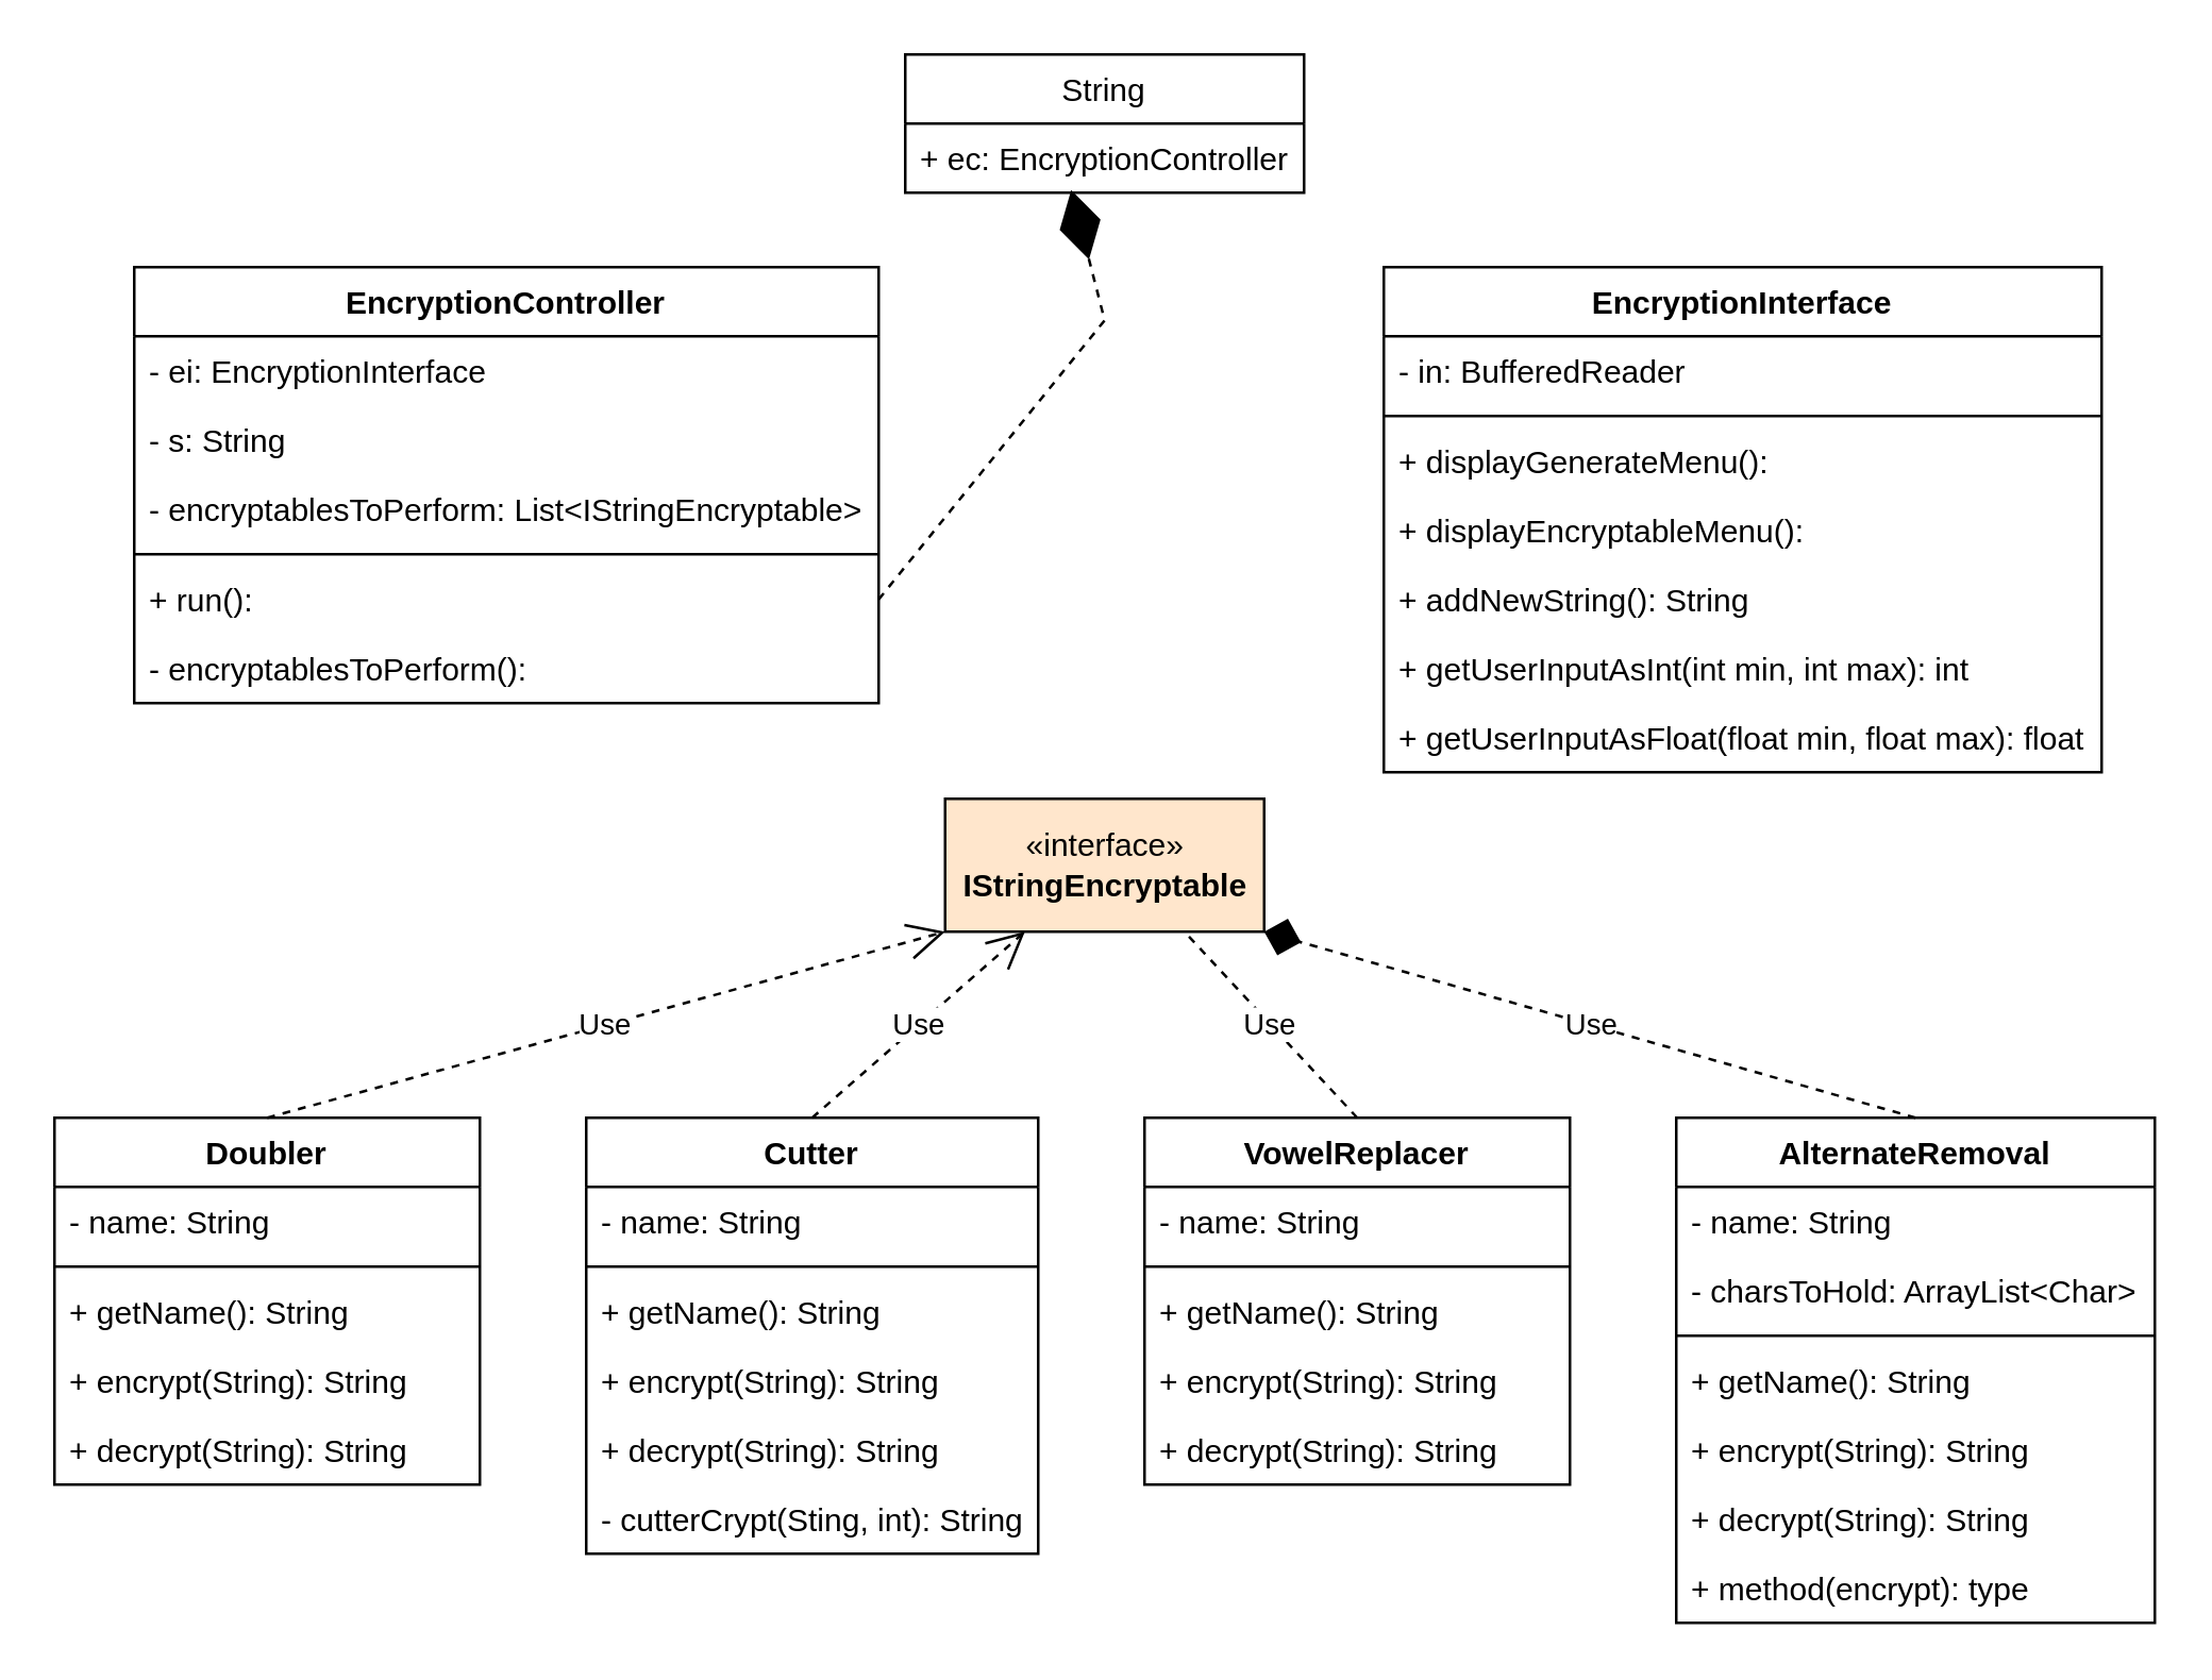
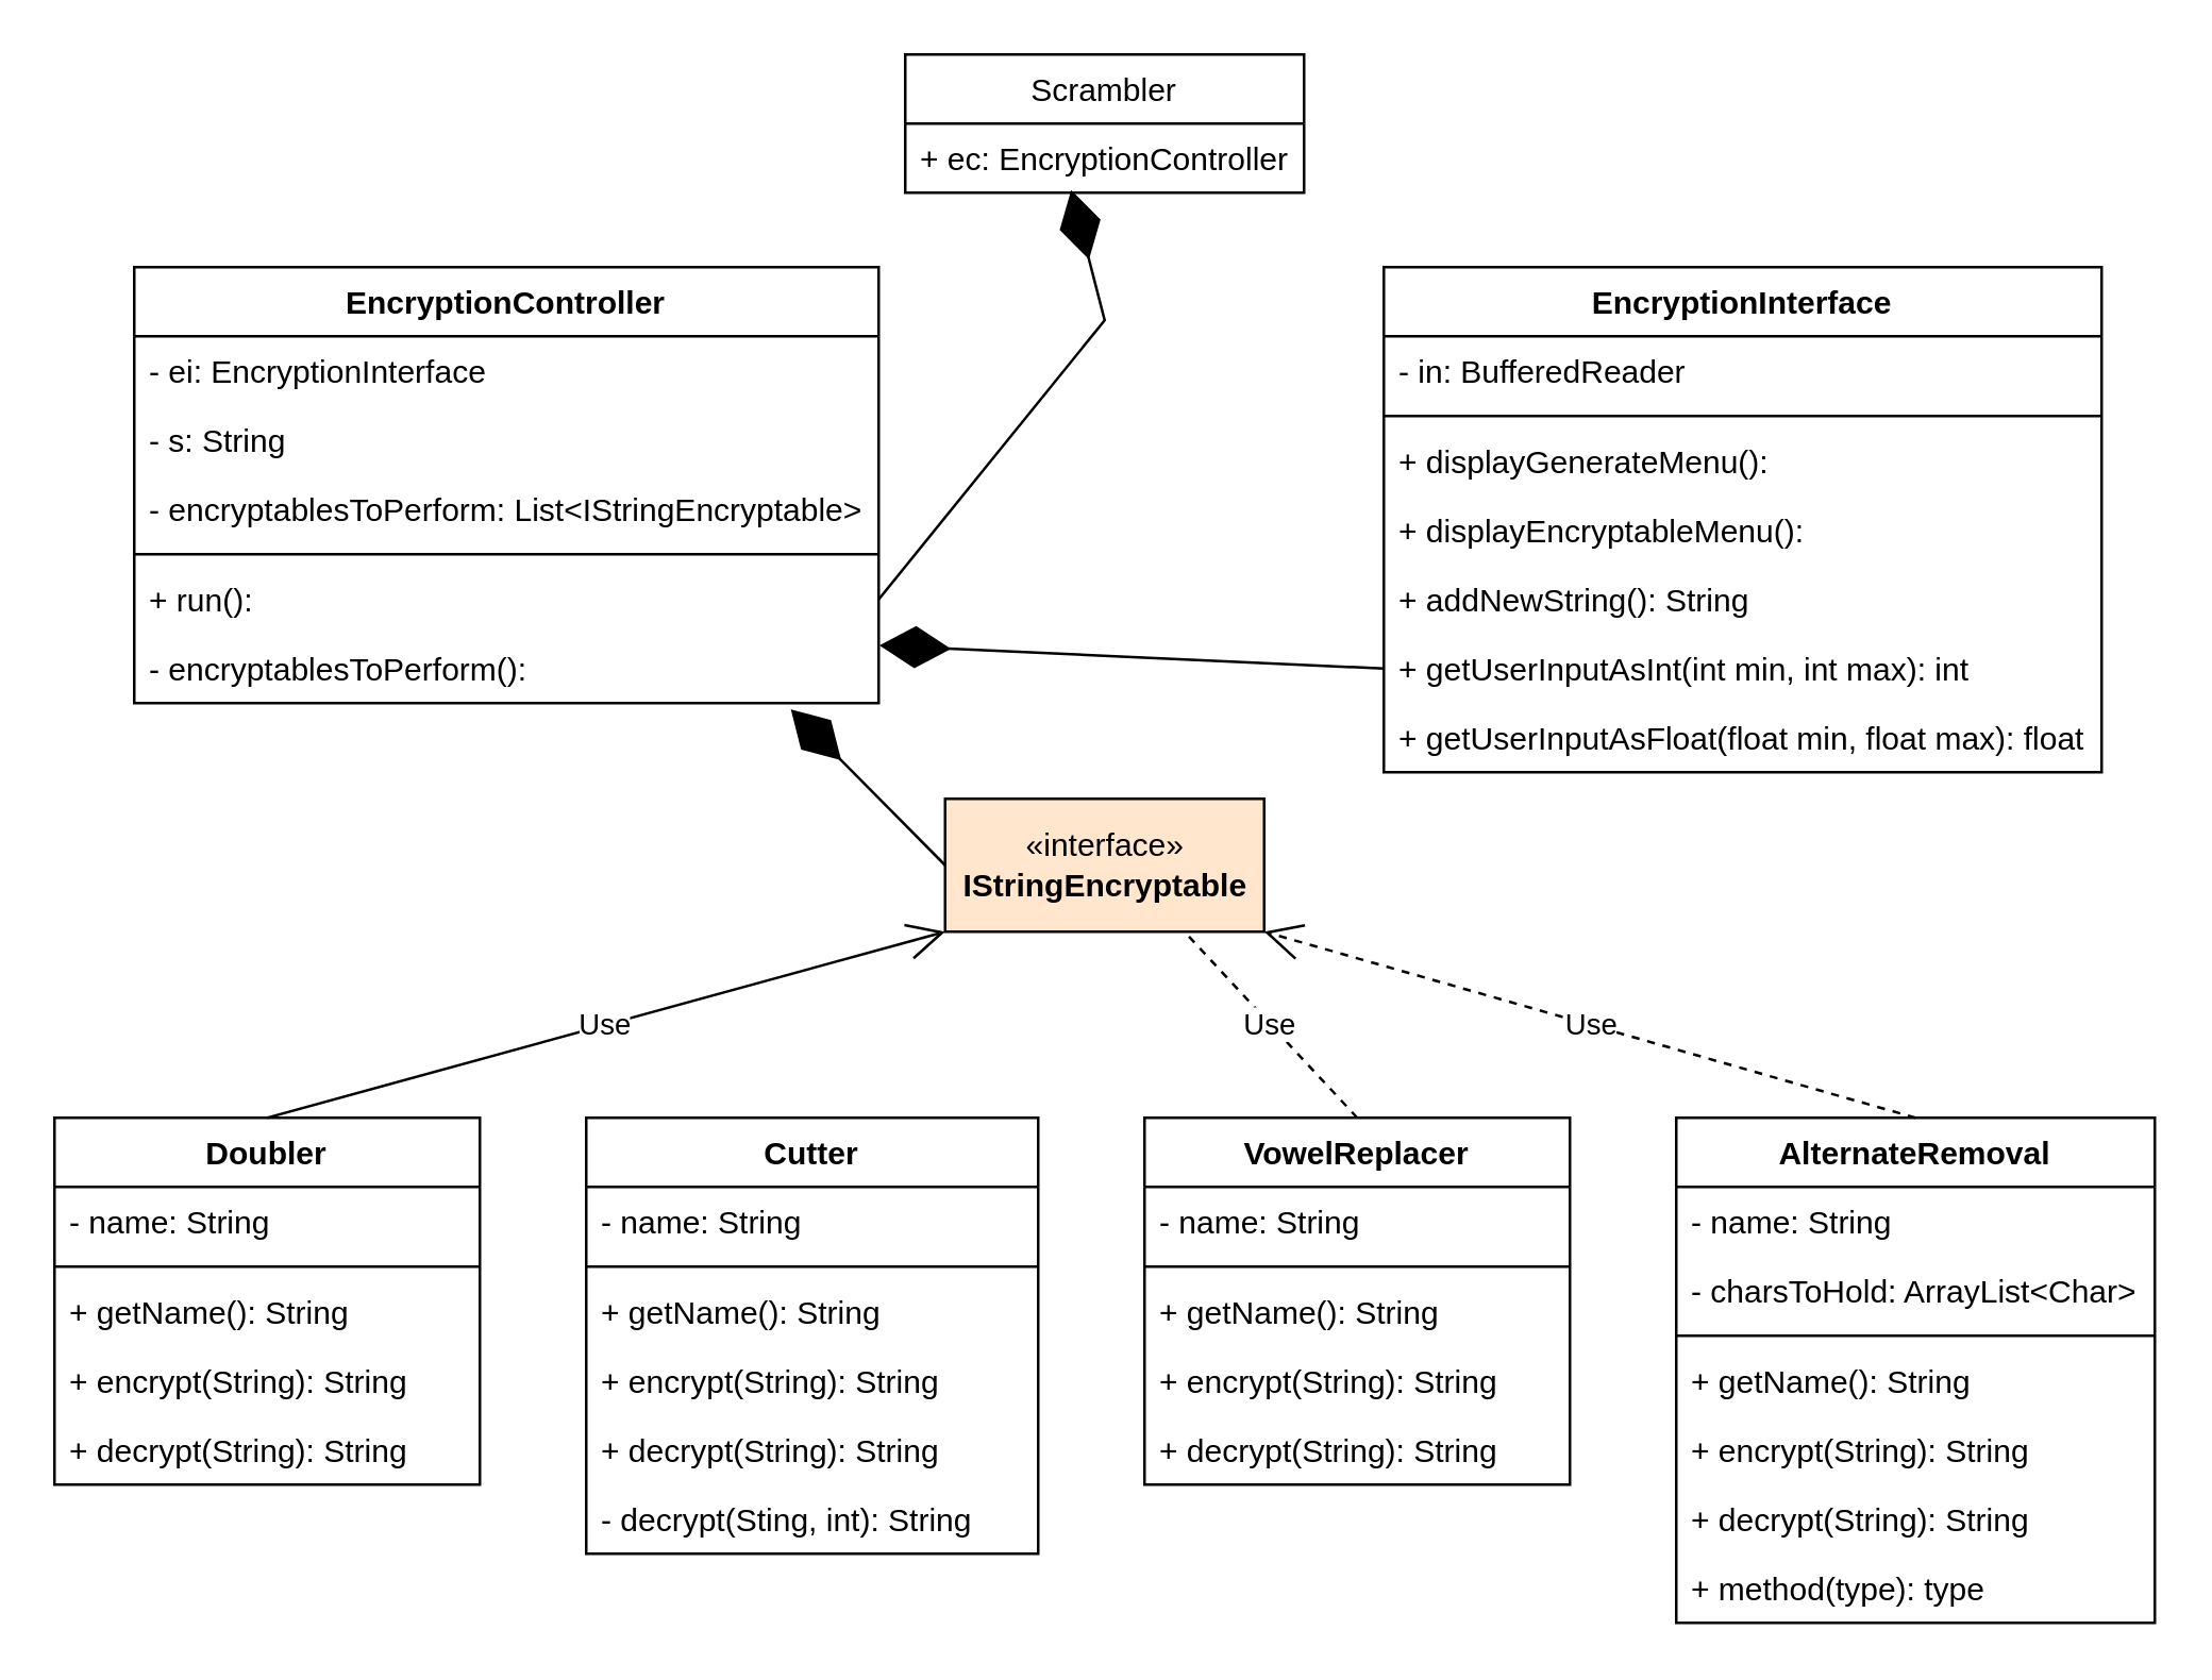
- <mxCell id="2" value="String" style="swimlane;fontStyle=0;childLayout=stackLayout;horizontal=1;startSize=26;fillColor=none;horizontalStack=0;resizeParent=1;resizeParentMax=0;resizeLast=0;collapsible=1;marginBottom=0;" parent="1" vertex="1"><mxGeometry x="340" y="20" width="150" height="52" as="geometry" /></mxCell>
+ <mxCell id="2" value="Scrambler" style="swimlane;fontStyle=0;childLayout=stackLayout;horizontal=1;startSize=26;fillColor=none;horizontalStack=0;resizeParent=1;resizeParentMax=0;resizeLast=0;collapsible=1;marginBottom=0;" parent="1" vertex="1"><mxGeometry x="340" y="20" width="150" height="52" as="geometry" /></mxCell>
- <mxCell id="52" value="" style="endArrow=diamondThin;endFill=1;endSize=24;html=1;rounded=0;entryX=0.416;entryY=0.962;entryDx=0;entryDy=0;exitX=1;exitY=0.5;exitDx=0;exitDy=0;entryPerimeter=0;dashed=1;" edge="1" parent="1" source="9" target="3"><mxGeometry width="160" relative="1" as="geometry"><mxPoint x="400" y="180" as="sourcePoint" /><mxPoint x="350" y="-426.667" as="targetPoint" /><Array as="points"><mxPoint x="415" y="120" /></Array></mxGeometry></mxCell>
+ <mxCell id="52" value="" style="endArrow=diamondThin;endFill=1;endSize=24;html=1;rounded=0;entryX=0.416;entryY=0.962;entryDx=0;entryDy=0;exitX=1;exitY=0.5;exitDx=0;exitDy=0;entryPerimeter=0;" edge="1" parent="1" source="9" target="3"><mxGeometry width="160" relative="1" as="geometry"><mxPoint x="400" y="180" as="sourcePoint" /><mxPoint x="350" y="-426.667" as="targetPoint" /><Array as="points"><mxPoint x="415" y="120" /></Array></mxGeometry></mxCell>
+ <mxCell id="51" value="" style="endArrow=diamondThin;endFill=1;endSize=24;html=1;rounded=0;exitX=0;exitY=0.5;exitDx=0;exitDy=0;entryX=1.001;entryY=1.167;entryDx=0;entryDy=0;entryPerimeter=0;" edge="1" parent="1" source="17" target="9"><mxGeometry width="160" relative="1" as="geometry"><mxPoint x="590" y="50" as="sourcePoint" /><mxPoint x="750" y="50" as="targetPoint" /><Array as="points" /></mxGeometry></mxCell>
+ <mxCell id="53" value="" style="endArrow=diamondThin;endFill=1;endSize=24;html=1;rounded=0;exitX=0;exitY=0.5;exitDx=0;exitDy=0;entryX=0.882;entryY=1.09;entryDx=0;entryDy=0;entryPerimeter=0;" edge="1" parent="1" source="19" target="10"><mxGeometry width="160" relative="1" as="geometry"><mxPoint x="40" y="330" as="sourcePoint" /><mxPoint x="200" y="330" as="targetPoint" /></mxGeometry></mxCell>
- <mxCell id="50" value="Use" style="endArrow=diamond;endSize=12;dashed=1;html=1;rounded=0;exitX=0.5;exitY=0;exitDx=0;exitDy=0;entryX=1;entryY=1;entryDx=0;entryDy=0;" parent="1" source="42" target="19" edge="1"><mxGeometry width="160" relative="1" as="geometry"><mxPoint x="740" y="400" as="sourcePoint" /><mxPoint x="655" y="326" as="targetPoint" /></mxGeometry></mxCell>
+ <mxCell id="50" value="Use" style="endArrow=open;endSize=12;dashed=1;html=1;rounded=0;exitX=0.5;exitY=0;exitDx=0;exitDy=0;entryX=1;entryY=1;entryDx=0;entryDy=0;" parent="1" source="42" target="19" edge="1"><mxGeometry width="160" relative="1" as="geometry"><mxPoint x="740" y="400" as="sourcePoint" /><mxPoint x="655" y="326" as="targetPoint" /></mxGeometry></mxCell>
- <mxCell id="26" value="Use" style="endArrow=open;endSize=12;dashed=1;html=1;rounded=0;exitX=0.5;exitY=0;exitDx=0;exitDy=0;entryX=0;entryY=1;entryDx=0;entryDy=0;" parent="1" source="20" target="19" edge="1"><mxGeometry width="160" relative="1" as="geometry"><mxPoint x="130" y="400" as="sourcePoint" /><mxPoint x="290" y="400" as="targetPoint" /></mxGeometry></mxCell>
+ <mxCell id="26" value="Use" style="endArrow=open;endSize=12;dashed=0;html=1;rounded=0;exitX=0.5;exitY=0;exitDx=0;exitDy=0;entryX=0;entryY=1;entryDx=0;entryDy=0;" parent="1" source="20" target="19" edge="1"><mxGeometry width="160" relative="1" as="geometry"><mxPoint x="130" y="400" as="sourcePoint" /><mxPoint x="290" y="400" as="targetPoint" /></mxGeometry></mxCell>
- <mxCell id="34" value="Use" style="endArrow=open;endSize=12;dashed=1;html=1;rounded=0;exitX=0.5;exitY=0;exitDx=0;exitDy=0;entryX=0.25;entryY=1;entryDx=0;entryDy=0;" parent="1" source="27" target="19" edge="1"><mxGeometry width="160" relative="1" as="geometry"><mxPoint x="140" y="410" as="sourcePoint" /><mxPoint x="365" y="360" as="targetPoint" /></mxGeometry></mxCell>
- <mxCell id="33" value="- cutterCrypt(Sting, int): String" style="text;strokeColor=none;fillColor=none;align=left;verticalAlign=top;spacingLeft=4;spacingRight=4;overflow=hidden;rotatable=0;points=[[0,0.5],[1,0.5]];portConstraint=eastwest;" parent="27" vertex="1"><mxGeometry y="138" width="170" height="26" as="geometry" /></mxCell>
+ <mxCell id="33" value="- decrypt(Sting, int): String" style="text;strokeColor=none;fillColor=none;align=left;verticalAlign=top;spacingLeft=4;spacingRight=4;overflow=hidden;rotatable=0;points=[[0,0.5],[1,0.5]];portConstraint=eastwest;" parent="27" vertex="1"><mxGeometry y="138" width="170" height="26" as="geometry" /></mxCell>
- <mxCell id="49" value="+ method(encrypt): type" style="text;strokeColor=none;fillColor=none;align=left;verticalAlign=top;spacingLeft=4;spacingRight=4;overflow=hidden;rotatable=0;points=[[0,0.5],[1,0.5]];portConstraint=eastwest;" parent="42" vertex="1"><mxGeometry y="164" width="180" height="26" as="geometry" /></mxCell>
+ <mxCell id="49" value="+ method(type): type" style="text;strokeColor=none;fillColor=none;align=left;verticalAlign=top;spacingLeft=4;spacingRight=4;overflow=hidden;rotatable=0;points=[[0,0.5],[1,0.5]];portConstraint=eastwest;" parent="42" vertex="1"><mxGeometry y="164" width="180" height="26" as="geometry" /></mxCell>
